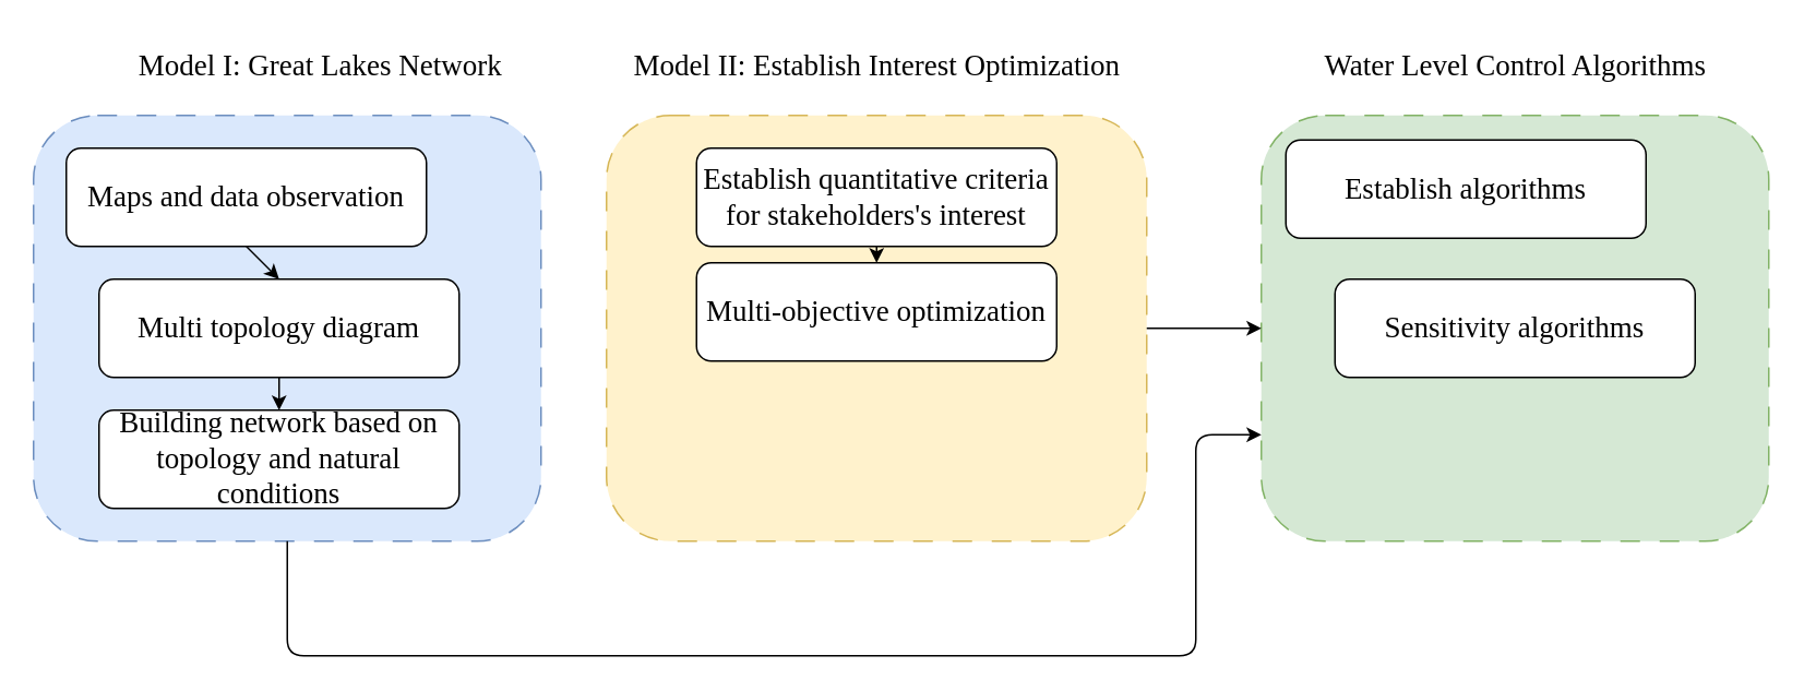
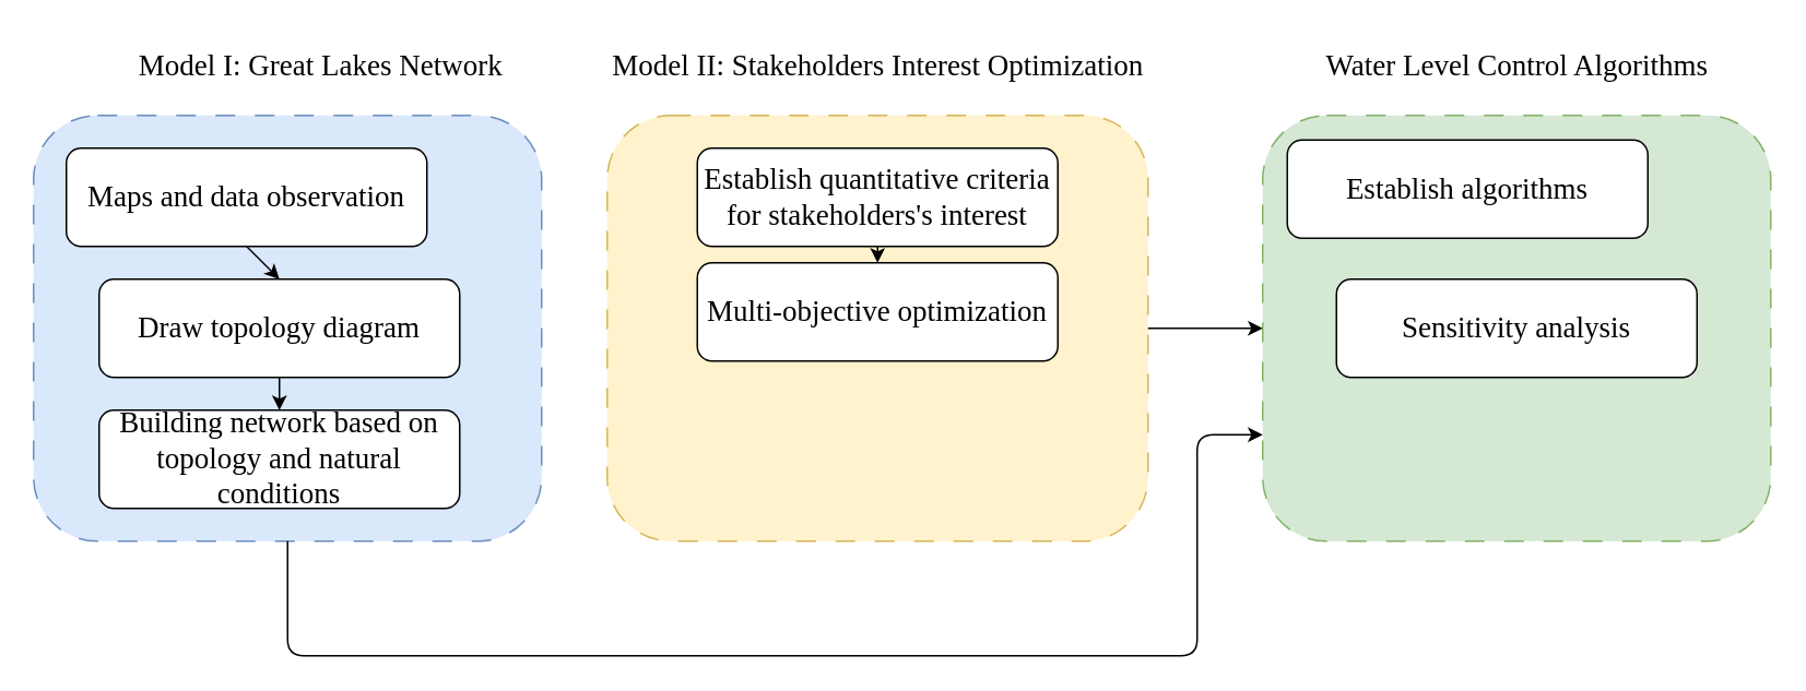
- <mxCell id="8" value="&lt;font style=&quot;font-size: 18px;&quot;&gt;Model II: Establish Interest Optimization&lt;/font&gt;" style="text;html=1;align=center;verticalAlign=middle;resizable=0;points=[];autosize=1;strokeColor=none;fillColor=none;fontFamily=Times New Roman;fontSize=18;" vertex="1" parent="1"><mxGeometry x="360" y="20" width="350" height="40" as="geometry" /></mxCell>
+ <mxCell id="8" value="&lt;font style=&quot;font-size: 18px;&quot;&gt;Model II: Stakeholders Interest Optimization&lt;/font&gt;" style="text;html=1;align=center;verticalAlign=middle;resizable=0;points=[];autosize=1;strokeColor=none;fillColor=none;fontFamily=Times New Roman;fontSize=18;" vertex="1" parent="1"><mxGeometry x="360" y="20" width="350" height="40" as="geometry" /></mxCell>
- <mxCell id="5" value="&lt;font style=&quot;font-size: 18px;&quot; face=&quot;Times New Roman&quot;&gt;Multi topology diagram&lt;/font&gt;" style="rounded=1;whiteSpace=wrap;html=1;" vertex="1" parent="1"><mxGeometry x="60" y="170" width="220" height="60" as="geometry" /></mxCell>
+ <mxCell id="5" value="&lt;font style=&quot;font-size: 18px;&quot; face=&quot;Times New Roman&quot;&gt;Draw topology diagram&lt;/font&gt;" style="rounded=1;whiteSpace=wrap;html=1;" vertex="1" parent="1"><mxGeometry x="60" y="170" width="220" height="60" as="geometry" /></mxCell>
- <mxCell id="19" value="&lt;font face=&quot;Times New Roman&quot;&gt;&lt;span style=&quot;font-size: 18px;&quot;&gt;Sensitivity algorithms&lt;/span&gt;&lt;/font&gt;" style="rounded=1;whiteSpace=wrap;html=1;" vertex="1" parent="1"><mxGeometry x="815" y="170" width="220" height="60" as="geometry" /></mxCell>
+ <mxCell id="19" value="&lt;font face=&quot;Times New Roman&quot;&gt;&lt;span style=&quot;font-size: 18px;&quot;&gt;Sensitivity analysis&lt;/span&gt;&lt;/font&gt;" style="rounded=1;whiteSpace=wrap;html=1;" vertex="1" parent="1"><mxGeometry x="815" y="170" width="220" height="60" as="geometry" /></mxCell>
